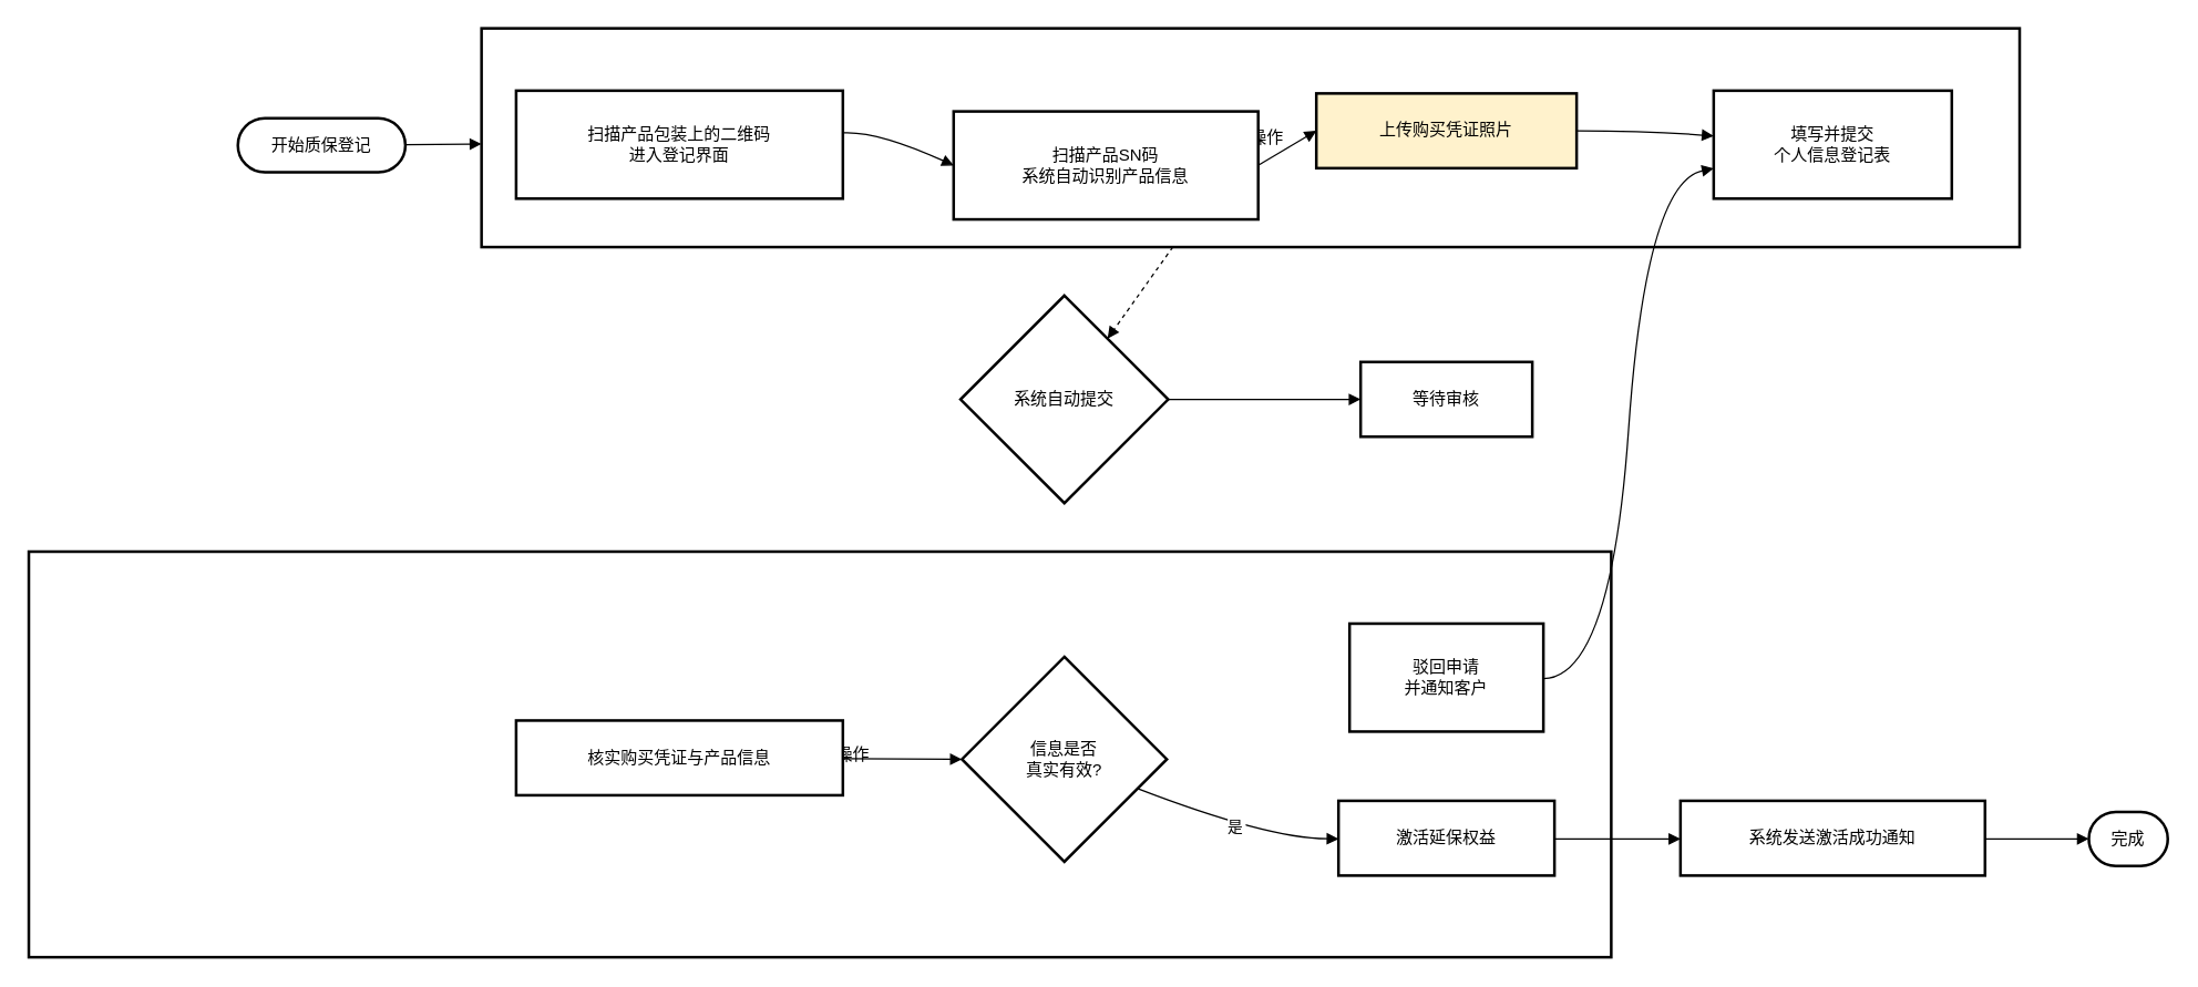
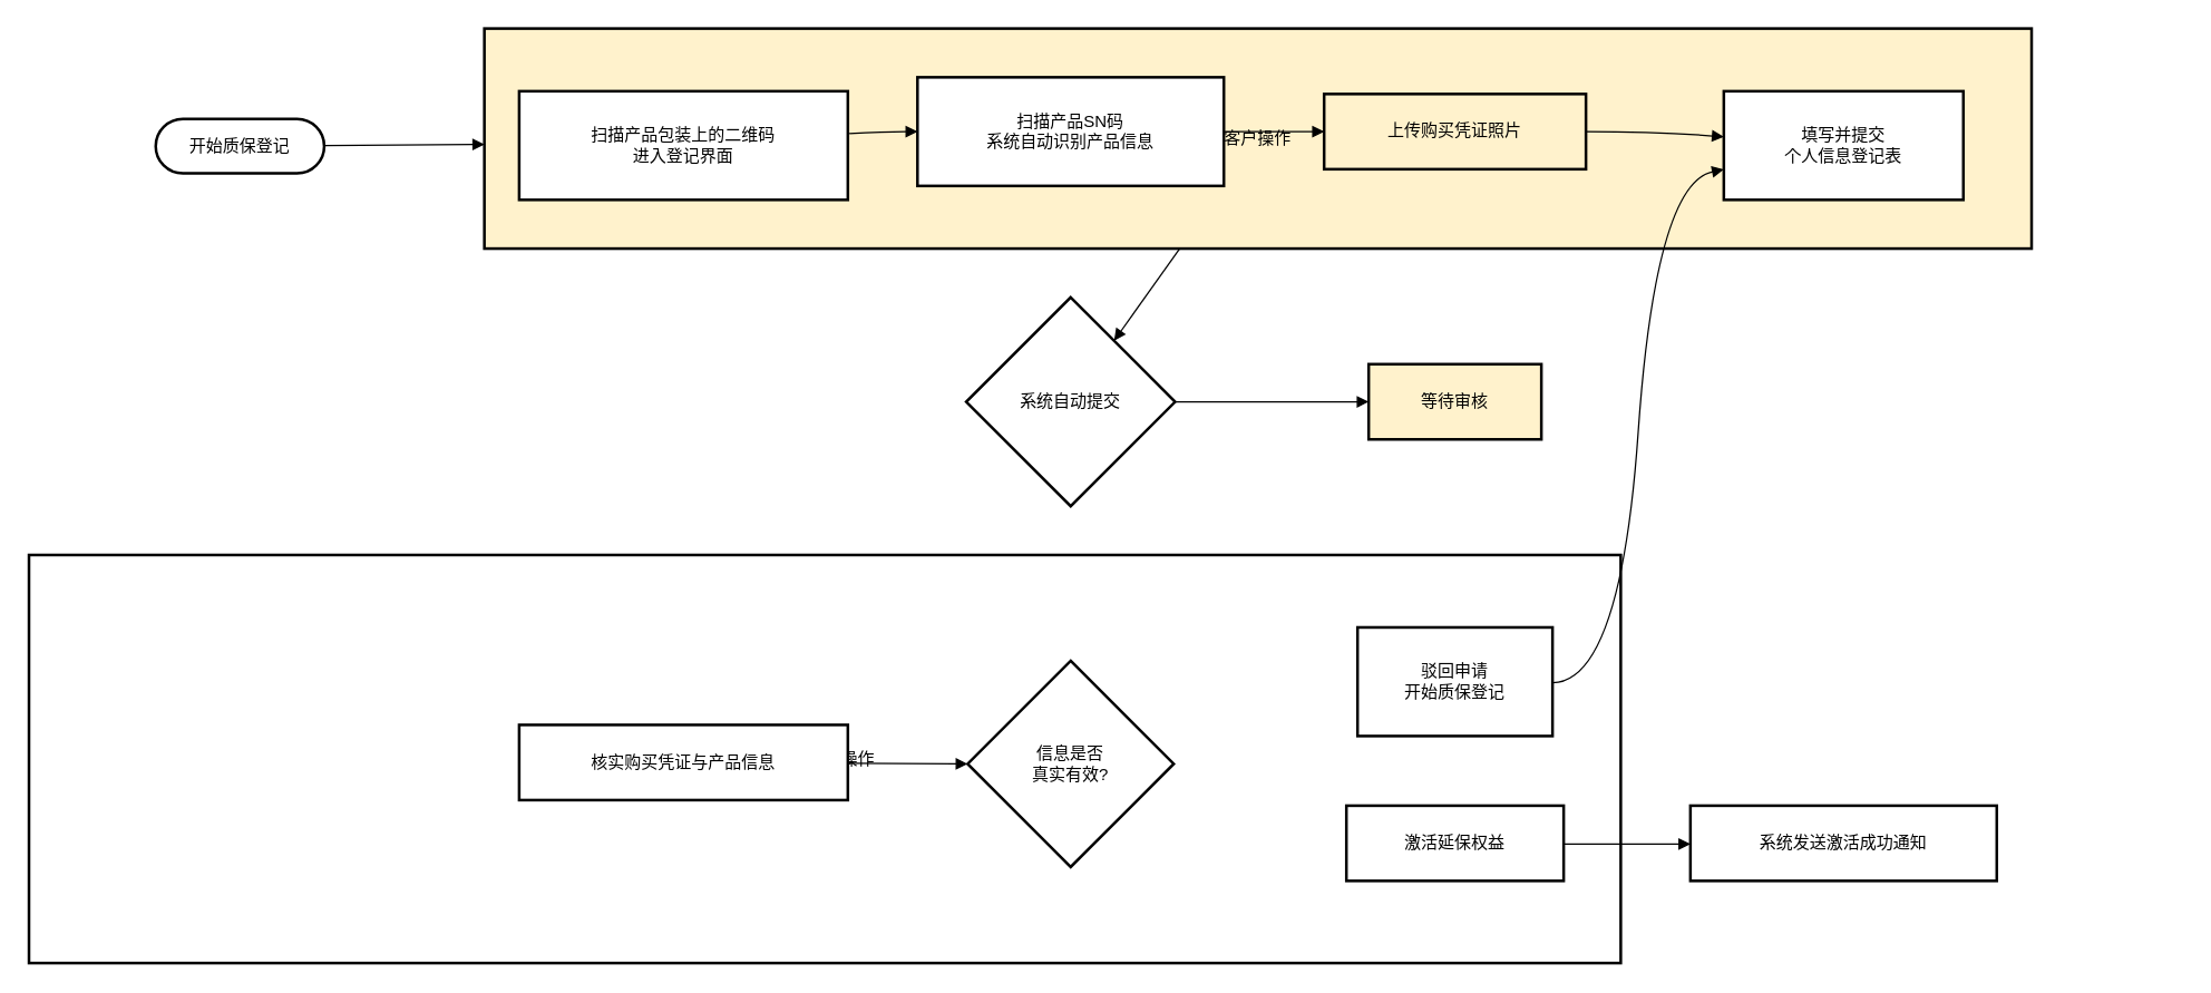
- <mxCell id="3" value="客户操作" style="whiteSpace=wrap;strokeWidth=2;" vertex="1" parent="1"><mxGeometry x="347" y="20" width="1111" height="158" as="geometry" /></mxCell>
+ <mxCell id="3" value="客户操作" style="whiteSpace=wrap;strokeWidth=2;fillColor=#fff2cc;" vertex="1" parent="1"><mxGeometry x="347" y="20" width="1111" height="158" as="geometry" /></mxCell>
- <mxCell id="4" value="开始质保登记" style="rounded=1;whiteSpace=wrap;arcSize=50;strokeWidth=2;" vertex="1" parent="1"><mxGeometry x="171" y="85" width="121" height="39" as="geometry" /></mxCell>
+ <mxCell id="4" value="开始质保登记" style="rounded=1;whiteSpace=wrap;arcSize=50;strokeWidth=2;" vertex="1" parent="1"><mxGeometry x="111" y="85" width="121" height="39" as="geometry" /></mxCell>
- <mxCell id="6" value="扫描产品SN码&#10;系统自动识别产品信息" style="whiteSpace=wrap;strokeWidth=2;" vertex="1" parent="1"><mxGeometry x="688" y="80" width="220" height="78" as="geometry" /></mxCell>
+ <mxCell id="6" value="扫描产品SN码&#10;系统自动识别产品信息" style="whiteSpace=wrap;strokeWidth=2;" vertex="1" parent="1"><mxGeometry x="658" y="55" width="220" height="78" as="geometry" /></mxCell>
- <mxCell id="27" value="" style="curved=1;startArrow=none;endArrow=block;rounded=0;dashed=1;" edge="1" parent="1" source="3" target="9"><mxGeometry relative="1" as="geometry"><Array as="points" /></mxGeometry></mxCell>
+ <mxCell id="27" value="" style="curved=1;startArrow=none;endArrow=block;rounded=0;" edge="1" parent="1" source="3" target="9"><mxGeometry relative="1" as="geometry"><Array as="points" /></mxGeometry></mxCell>
- <mxCell id="10" value="等待审核" style="whiteSpace=wrap;strokeWidth=2;" vertex="1" parent="1"><mxGeometry x="982" y="261" width="124" height="54" as="geometry" /></mxCell>
+ <mxCell id="10" value="等待审核" style="whiteSpace=wrap;strokeWidth=2;fillColor=#fff2cc;" vertex="1" parent="1"><mxGeometry x="982" y="261" width="124" height="54" as="geometry" /></mxCell>
- <mxCell id="14" value="驳回申请&#10;并通知客户" style="whiteSpace=wrap;strokeWidth=2;" vertex="1" parent="1"><mxGeometry x="974" y="450" width="140" height="78" as="geometry" /></mxCell>
+ <mxCell id="14" value="驳回申请&#10;开始质保登记" style="whiteSpace=wrap;strokeWidth=2;" vertex="1" parent="1"><mxGeometry x="974" y="450" width="140" height="78" as="geometry" /></mxCell>
- <mxCell id="22" value="是" style="curved=1;startArrow=none;endArrow=block;exitX=1;exitY=0.7;entryX=0;entryY=0.51;rounded=0;" edge="1" parent="1" source="12" target="13"><mxGeometry relative="1" as="geometry"><Array as="points"><mxPoint x="914" y="605" /></Array></mxGeometry></mxCell>
- <mxCell id="25" value="" style="curved=1;startArrow=none;endArrow=block;exitX=1;exitY=0.51;entryX=-0.01;entryY=0.5;rounded=0;" edge="1" parent="1" source="15" target="16"><mxGeometry relative="1" as="geometry"><Array as="points" /></mxGeometry></mxCell>
- <mxCell id="16" value="完成" style="rounded=1;whiteSpace=wrap;arcSize=50;strokeWidth=2;" vertex="1" parent="1"><mxGeometry x="1508" y="586" width="57" height="39" as="geometry" /></mxCell>
